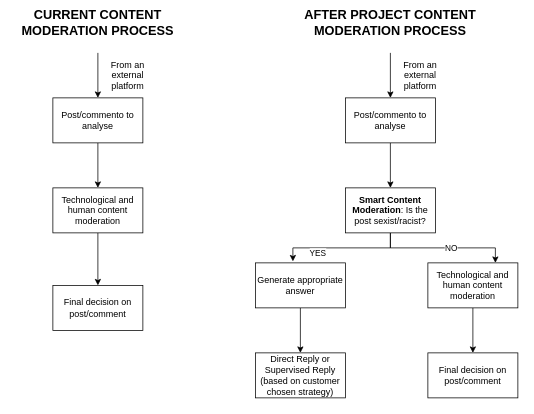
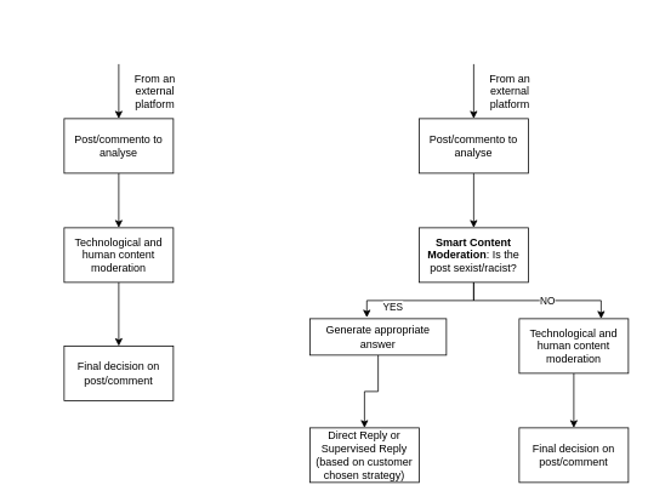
- <mxCell id="24" value="CURRENT CONTENT MODERATION PROCESS" style="text;html=1;strokeColor=none;fillColor=none;align=center;verticalAlign=middle;whiteSpace=wrap;rounded=0;fontStyle=1;fontSize=17;" vertex="1" parent="1"><mxGeometry x="20" y="20" width="220" height="20" as="geometry" /></mxCell>
- <mxCell id="25" value="AFTER PROJECT CONTENT MODERATION PROCESS" style="text;html=1;strokeColor=none;fillColor=none;align=center;verticalAlign=middle;whiteSpace=wrap;rounded=0;fontStyle=1;fontSize=17;" vertex="1" parent="1"><mxGeometry x="390" y="20" width="260" height="20" as="geometry" /></mxCell>
- <mxCell id="19" value="Generate appropriate answer" style="rounded=0;whiteSpace=wrap;html=1;" vertex="1" parent="1"><mxGeometry x="340" y="350" width="120" height="60" as="geometry" /></mxCell>
+ <mxCell id="19" value="Generate appropriate answer" style="rounded=0;whiteSpace=wrap;html=1;" vertex="1" parent="1"><mxGeometry x="340" y="350" width="150" height="40" as="geometry" /></mxCell>
